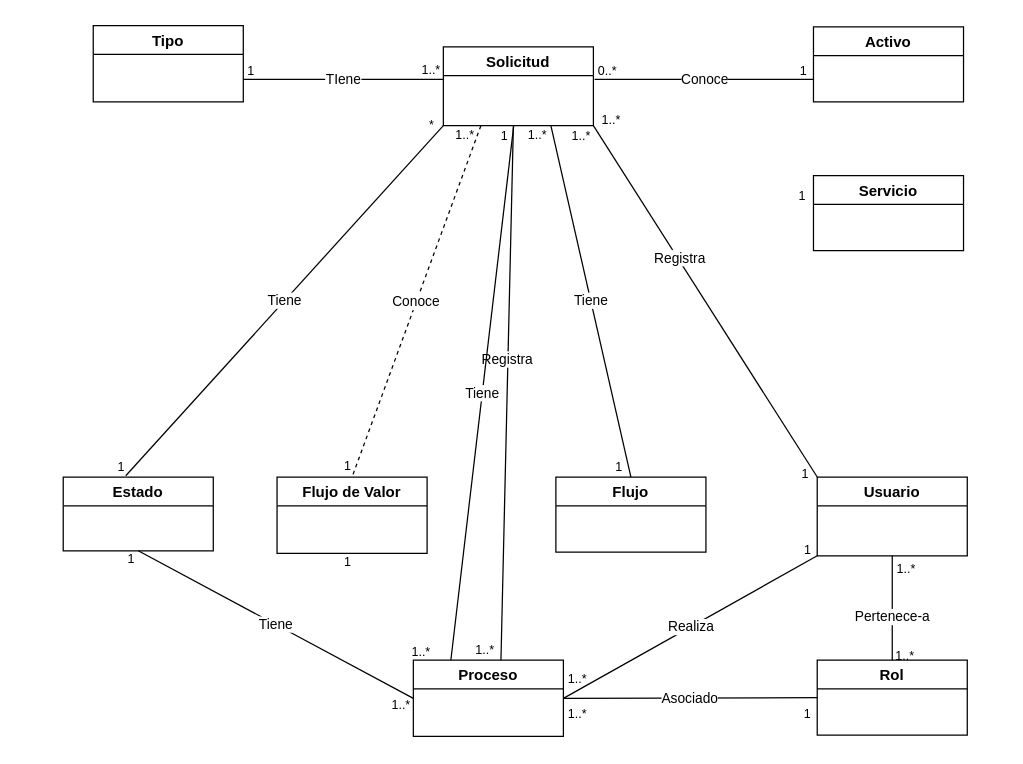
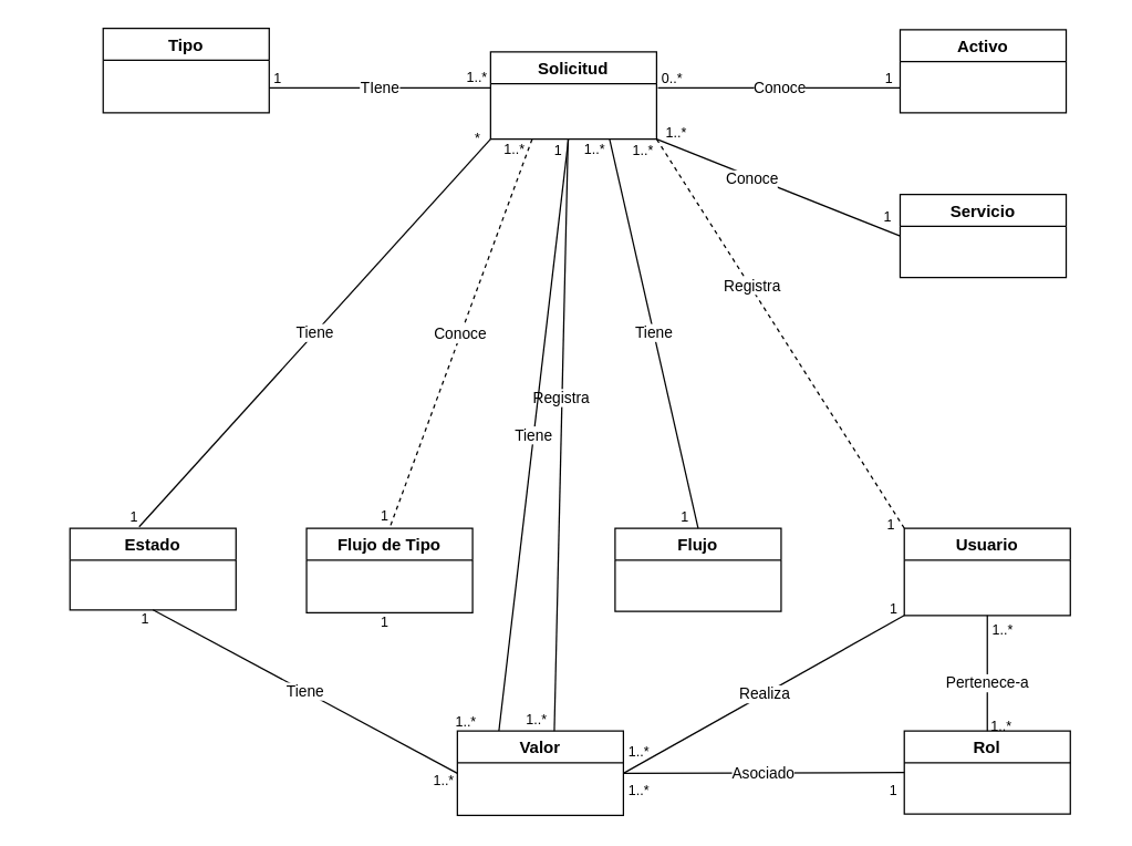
+ <mxCell id="12" style="edgeStyle=none;html=1;entryX=0;entryY=0.5;entryDx=0;entryDy=0;endArrow=none;endFill=0;startArrow=none;startFill=0;rounded=0;exitX=1;exitY=1;exitDx=0;exitDy=0;" parent="1" source="21" target="7" edge="1"><mxGeometry relative="1" as="geometry"><mxPoint x="500" y="110" as="sourcePoint" /></mxGeometry></mxCell>
+ <mxCell id="13" value="Conoce" style="edgeLabel;html=1;align=center;verticalAlign=middle;resizable=0;points=[];rounded=0;" parent="12" vertex="1" connectable="0"><mxGeometry x="-0.204" y="-3" relative="1" as="geometry"><mxPoint y="-2" as="offset" /></mxGeometry></mxCell>
- <mxCell id="3" style="edgeStyle=none;html=1;exitX=0;exitY=0;exitDx=0;exitDy=0;endArrow=none;endFill=0;entryX=1;entryY=1;entryDx=0;entryDy=0;" parent="1" source="5" target="21" edge="1"><mxGeometry relative="1" as="geometry"><mxPoint x="470" y="90" as="targetPoint" /></mxGeometry></mxCell>
+ <mxCell id="3" style="edgeStyle=none;html=1;exitX=0;exitY=0;exitDx=0;exitDy=0;endArrow=none;endFill=0;entryX=1;entryY=1;entryDx=0;entryDy=0;dashed=1;" parent="1" source="5" target="21" edge="1"><mxGeometry relative="1" as="geometry"><mxPoint x="470" y="90" as="targetPoint" /></mxGeometry></mxCell>
- <mxCell id="38" value="Flujo de Valor" style="swimlane;startSize=23;rounded=0;" parent="1" vertex="1"><mxGeometry x="221" y="381" width="120" height="61" as="geometry" /></mxCell>
+ <mxCell id="38" value="Flujo de Tipo" style="swimlane;startSize=23;rounded=0;" parent="1" vertex="1"><mxGeometry x="221" y="381" width="120" height="61" as="geometry" /></mxCell>
- <mxCell id="34" value="Proceso" style="swimlane;startSize=23;rounded=0;" parent="1" vertex="1"><mxGeometry x="330" y="527.5" width="120" height="61" as="geometry" /></mxCell>
+ <mxCell id="34" value="Valor" style="swimlane;startSize=23;rounded=0;" parent="1" vertex="1"><mxGeometry x="330" y="527.5" width="120" height="61" as="geometry" /></mxCell>
